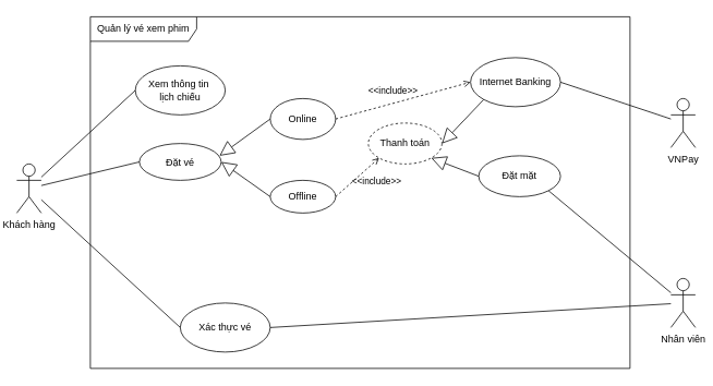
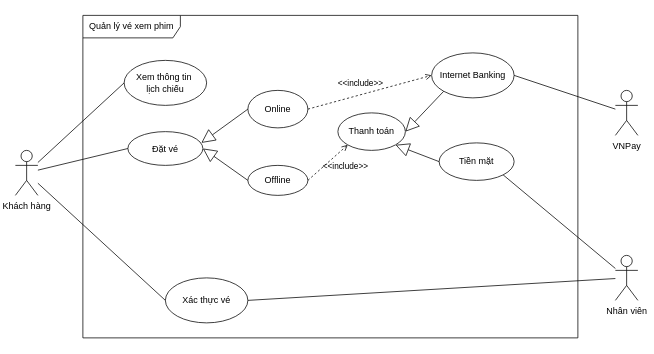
- <mxCell id="7" value="Thanh toán" style="ellipse;whiteSpace=wrap;html=1;dashed=1;" vertex="1" parent="2"><mxGeometry x="340" y="130" width="90" height="50" as="geometry" /></mxCell>
+ <mxCell id="7" value="Thanh toán" style="ellipse;whiteSpace=wrap;html=1;" vertex="1" parent="2"><mxGeometry x="340" y="130" width="90" height="50" as="geometry" /></mxCell>
- <mxCell id="8" value="Đặt mặt" style="ellipse;whiteSpace=wrap;html=1;" vertex="1" parent="2"><mxGeometry x="475" y="170" width="100" height="50" as="geometry" /></mxCell>
+ <mxCell id="8" value="Tiền mặt" style="ellipse;whiteSpace=wrap;html=1;" vertex="1" parent="2"><mxGeometry x="475" y="170" width="100" height="50" as="geometry" /></mxCell>
